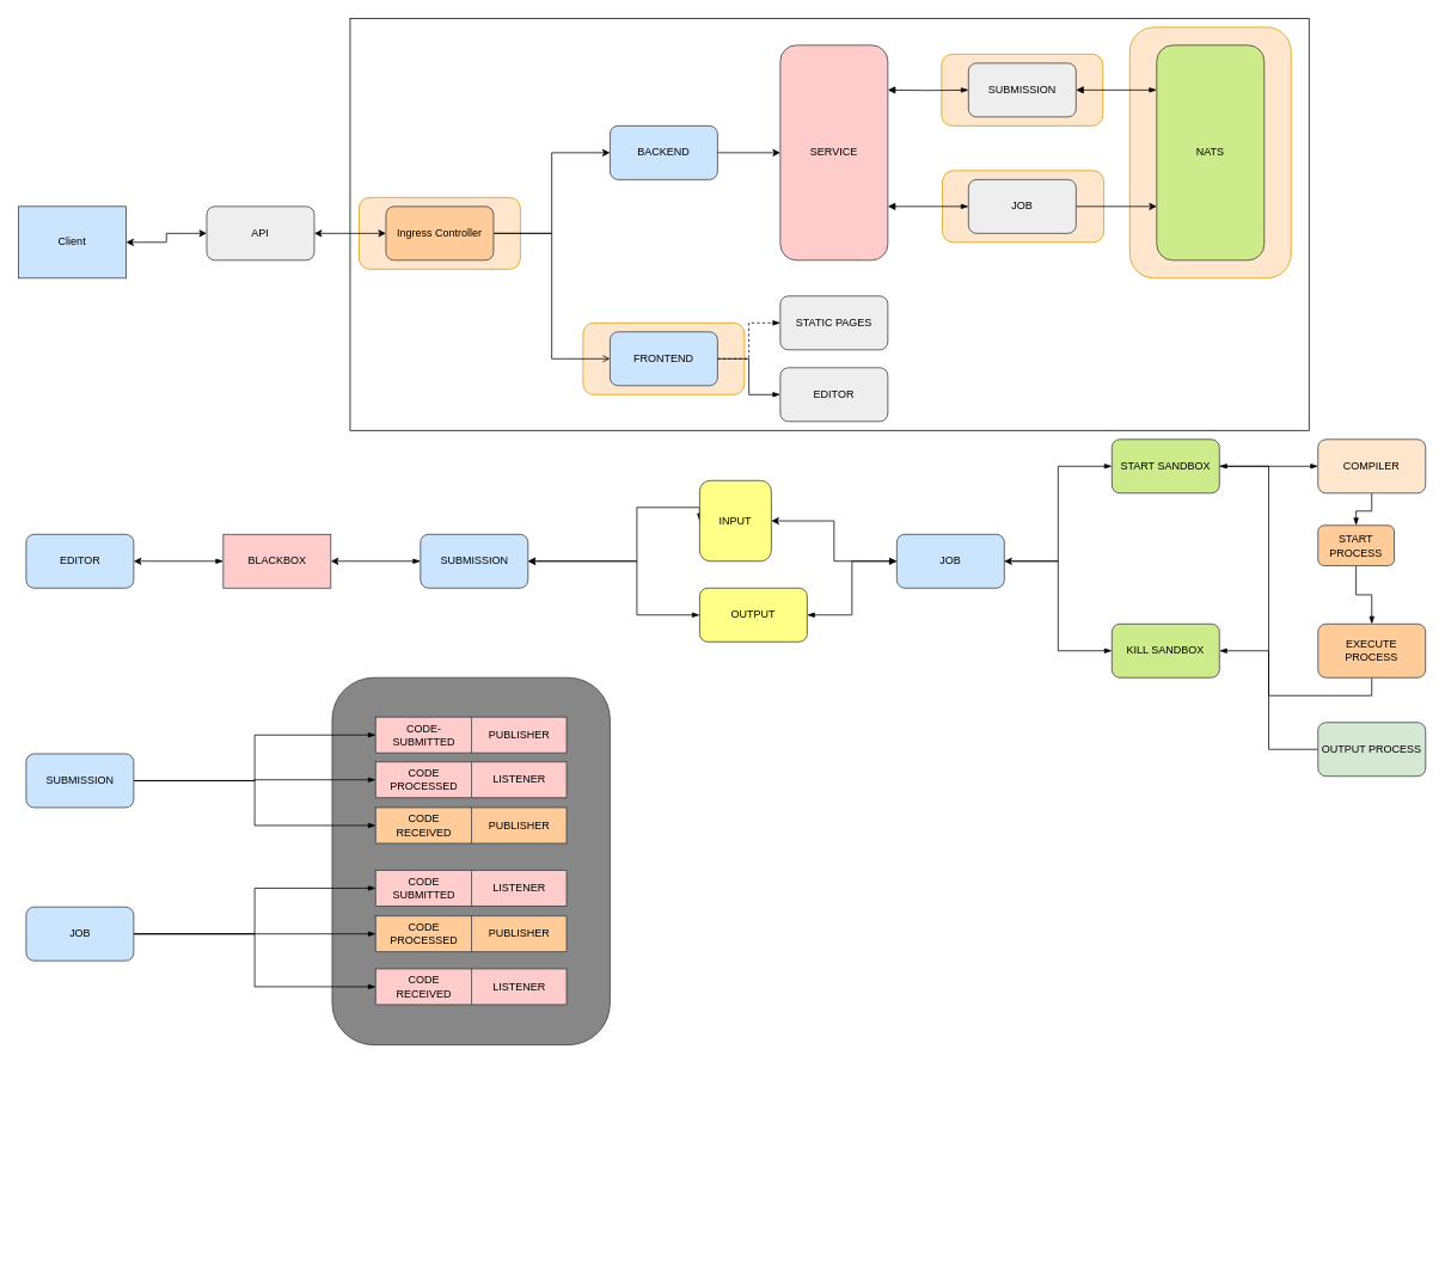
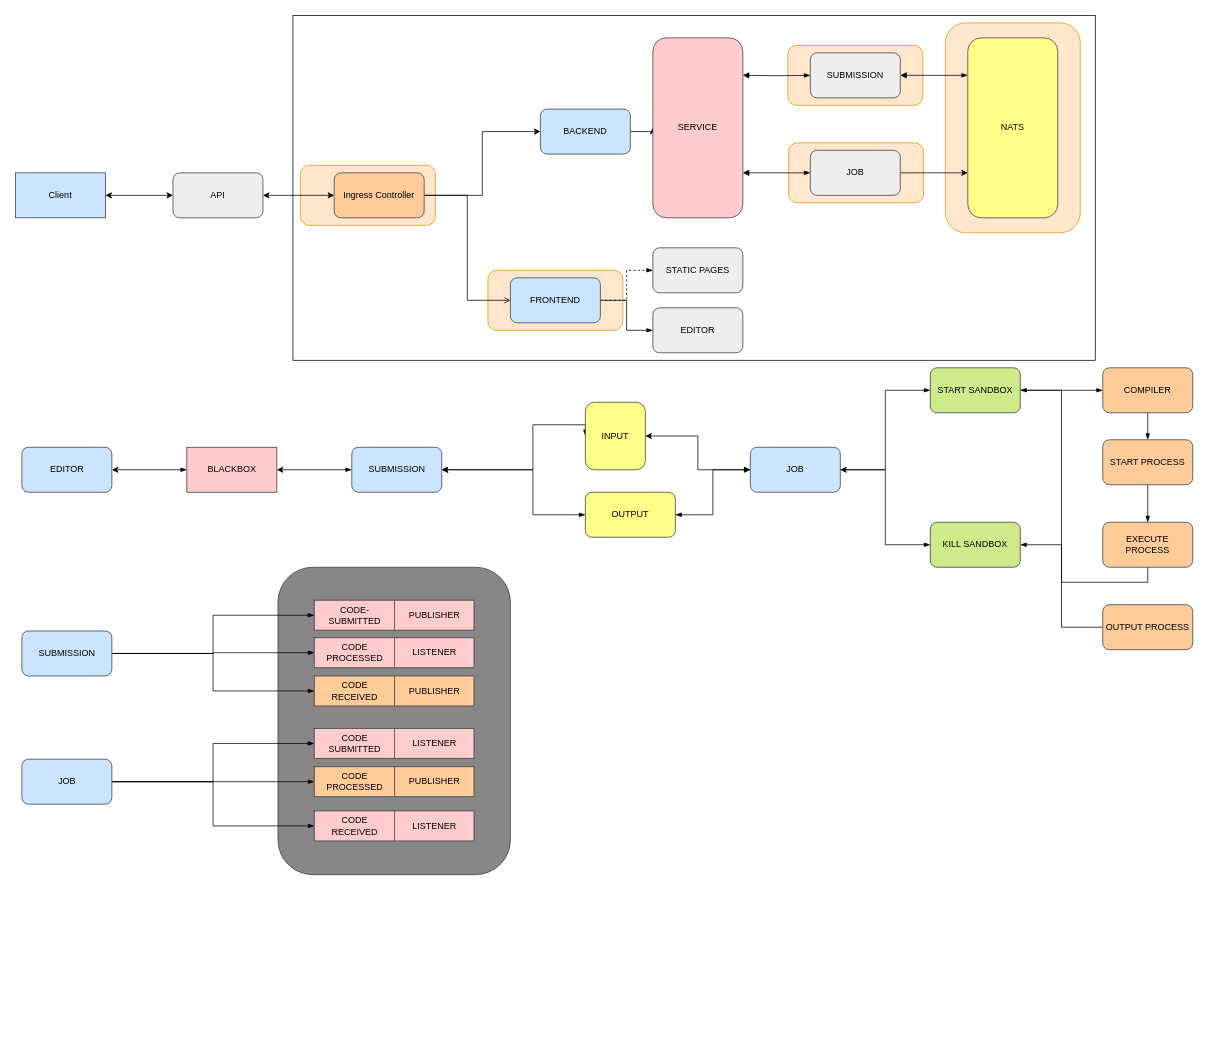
- <mxCell id="20" value="BACKEND" style="rounded=1;whiteSpace=wrap;html=1;fillColor=#cce5ff;strokeColor=#36393d;fontColor=#000000;" parent="1" vertex="1"><mxGeometry x="680" y="140" width="120" height="60" as="geometry" /></mxCell>
+ <mxCell id="20" value="BACKEND" style="rounded=1;whiteSpace=wrap;html=1;fillColor=#cce5ff;strokeColor=#36393d;fontColor=#000000;" parent="1" vertex="1"><mxGeometry x="720" y="145" width="120" height="60" as="geometry" /></mxCell>
- <mxCell id="27" value="NATS" style="rounded=1;whiteSpace=wrap;html=1;fillColor=#cdeb8b;strokeColor=#36393d;fontColor=#000000;" parent="1" vertex="1"><mxGeometry x="1290" y="50" width="120" height="240" as="geometry" /></mxCell>
+ <mxCell id="27" value="NATS" style="rounded=1;whiteSpace=wrap;html=1;fillColor=#ffff88;strokeColor=#36393d;fontColor=#000000;" parent="1" vertex="1"><mxGeometry x="1290" y="50" width="120" height="240" as="geometry" /></mxCell>
- <mxCell id="15" value="Ingress Controller" style="rounded=1;whiteSpace=wrap;html=1;fillColor=#ffcc99;strokeColor=#36393d;fontColor=#000000;" parent="1" vertex="1"><mxGeometry x="430" y="230" width="120" height="60" as="geometry" /></mxCell>
+ <mxCell id="15" value="Ingress Controller" style="rounded=1;whiteSpace=wrap;html=1;fillColor=#ffcc99;strokeColor=#36393d;fontColor=#000000;" parent="1" vertex="1"><mxGeometry x="445" y="230" width="120" height="60" as="geometry" /></mxCell>
- <mxCell id="10" value="Client" style="rounded=0;whiteSpace=wrap;html=1;fillColor=#cce5ff;strokeColor=#36393d;fontColor=#000000;" parent="1" vertex="1"><mxGeometry x="20" y="230" width="120" height="80" as="geometry" /></mxCell>
+ <mxCell id="10" value="Client" style="rounded=0;whiteSpace=wrap;html=1;fillColor=#cce5ff;strokeColor=#36393d;fontColor=#000000;" parent="1" vertex="1"><mxGeometry x="20" y="230" width="120" height="60" as="geometry" /></mxCell>
- <mxCell id="53" value="COMPILER" style="rounded=1;whiteSpace=wrap;html=1;fillColor=#ffe6cc;strokeColor=#36393d;fontColor=#000000;" parent="1" vertex="1"><mxGeometry x="1470" y="490" width="120" height="60" as="geometry" /></mxCell>
+ <mxCell id="53" value="COMPILER" style="rounded=1;whiteSpace=wrap;html=1;fillColor=#ffcc99;strokeColor=#36393d;fontColor=#000000;" parent="1" vertex="1"><mxGeometry x="1470" y="490" width="120" height="60" as="geometry" /></mxCell>
- <mxCell id="47" value="START PROCESS" style="rounded=1;whiteSpace=wrap;html=1;fillColor=#ffcc99;strokeColor=#36393d;fontColor=#000000;" parent="1" vertex="1"><mxGeometry x="1470" y="586" width="85" height="45" as="geometry" /></mxCell>
+ <mxCell id="47" value="START PROCESS" style="rounded=1;whiteSpace=wrap;html=1;fillColor=#ffcc99;strokeColor=#36393d;fontColor=#000000;" parent="1" vertex="1"><mxGeometry x="1470" y="586" width="120" height="60" as="geometry" /></mxCell>
- <mxCell id="51" value="OUTPUT PROCESS" style="rounded=1;whiteSpace=wrap;html=1;fillColor=#d5e8d4;strokeColor=#36393d;fontColor=#000000;" parent="1" vertex="1"><mxGeometry x="1470" y="806" width="120" height="60" as="geometry" /></mxCell>
+ <mxCell id="51" value="OUTPUT PROCESS" style="rounded=1;whiteSpace=wrap;html=1;fillColor=#ffcc99;strokeColor=#36393d;fontColor=#000000;" parent="1" vertex="1"><mxGeometry x="1470" y="806" width="120" height="60" as="geometry" /></mxCell>
